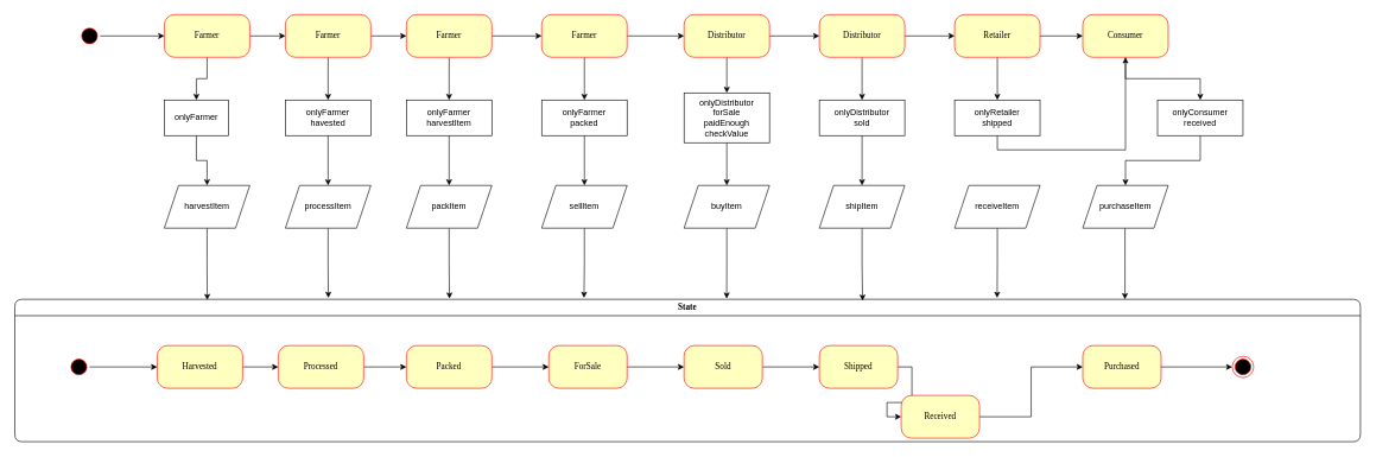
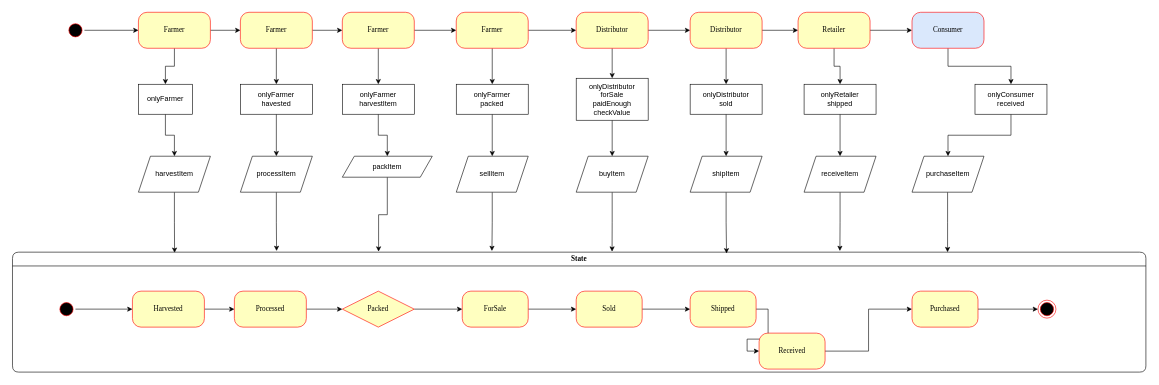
- <mxCell id="44" value="Retailer" style="rounded=1;whiteSpace=wrap;html=1;arcSize=24;fillColor=#ffffc0;strokeColor=#ff0000;shadow=0;comic=0;labelBackgroundColor=none;fontFamily=Verdana;fontSize=12;fontColor=#000000;align=center;" vertex="1" parent="1"><mxGeometry x="1340" y="20" width="120" height="60" as="geometry" /></mxCell>
+ <mxCell id="44" value="Retailer" style="rounded=1;whiteSpace=wrap;html=1;arcSize=24;fillColor=#ffffc0;strokeColor=#ff0000;shadow=0;comic=0;labelBackgroundColor=none;fontFamily=Verdana;fontSize=12;fontColor=#000000;align=center;" vertex="1" parent="1"><mxGeometry x="1330" y="20" width="120" height="60" as="geometry" /></mxCell>
- <mxCell id="46" value="Consumer" style="rounded=1;whiteSpace=wrap;html=1;arcSize=24;fillColor=#ffffc0;strokeColor=#ff0000;shadow=0;comic=0;labelBackgroundColor=none;fontFamily=Verdana;fontSize=12;fontColor=#000000;align=center;" vertex="1" parent="1"><mxGeometry x="1520" y="20" width="120" height="60" as="geometry" /></mxCell>
+ <mxCell id="46" value="Consumer" style="rounded=1;whiteSpace=wrap;html=1;arcSize=24;fillColor=#dae8fc;strokeColor=#ff0000;shadow=0;comic=0;labelBackgroundColor=none;fontFamily=Verdana;fontSize=12;fontColor=#000000;align=center;" vertex="1" parent="1"><mxGeometry x="1520" y="20" width="120" height="60" as="geometry" /></mxCell>
- <mxCell id="75" style="edgeStyle=orthogonalEdgeStyle;rounded=0;orthogonalLoop=1;jettySize=auto;html=1;exitX=0.5;exitY=1;exitDx=0;exitDy=0;" edge="1" parent="1" source="76" target="46"><mxGeometry relative="1" as="geometry" /></mxCell>
+ <mxCell id="75" style="edgeStyle=orthogonalEdgeStyle;rounded=0;orthogonalLoop=1;jettySize=auto;html=1;exitX=0.5;exitY=1;exitDx=0;exitDy=0;entryX=0.5;entryY=0;entryDx=0;entryDy=0;" edge="1" parent="1" source="76" target="72"><mxGeometry relative="1" as="geometry" /></mxCell>
- <mxCell id="58" value="packItem" style="shape=parallelogram;perimeter=parallelogramPerimeter;whiteSpace=wrap;html=1;fixedSize=1;" vertex="1" parent="1"><mxGeometry x="570" y="260" width="120" height="60" as="geometry" /></mxCell>
+ <mxCell id="58" value="packItem" style="shape=parallelogram;perimeter=parallelogramPerimeter;whiteSpace=wrap;html=1;fixedSize=1;" vertex="1" parent="1"><mxGeometry x="570" y="260" width="150" height="35" as="geometry" /></mxCell>
- <mxCell id="16" value="Packed" style="rounded=1;whiteSpace=wrap;html=1;arcSize=24;fillColor=#ffffc0;strokeColor=#ff0000;shadow=0;comic=0;labelBackgroundColor=none;fontFamily=Verdana;fontSize=12;fontColor=#000000;align=center;" parent="7" vertex="1"><mxGeometry x="550" y="65" width="120" height="60" as="geometry" /></mxCell>
+ <mxCell id="16" value="Packed" style="rhombus;whiteSpace=wrap;html=1;arcSize=24;fillColor=#ffffc0;strokeColor=#ff0000;shadow=0;comic=0;labelBackgroundColor=none;fontFamily=Verdana;fontSize=12;fontColor=#000000;align=center;" parent="7" vertex="1"><mxGeometry x="550" y="65" width="120" height="60" as="geometry" /></mxCell>
